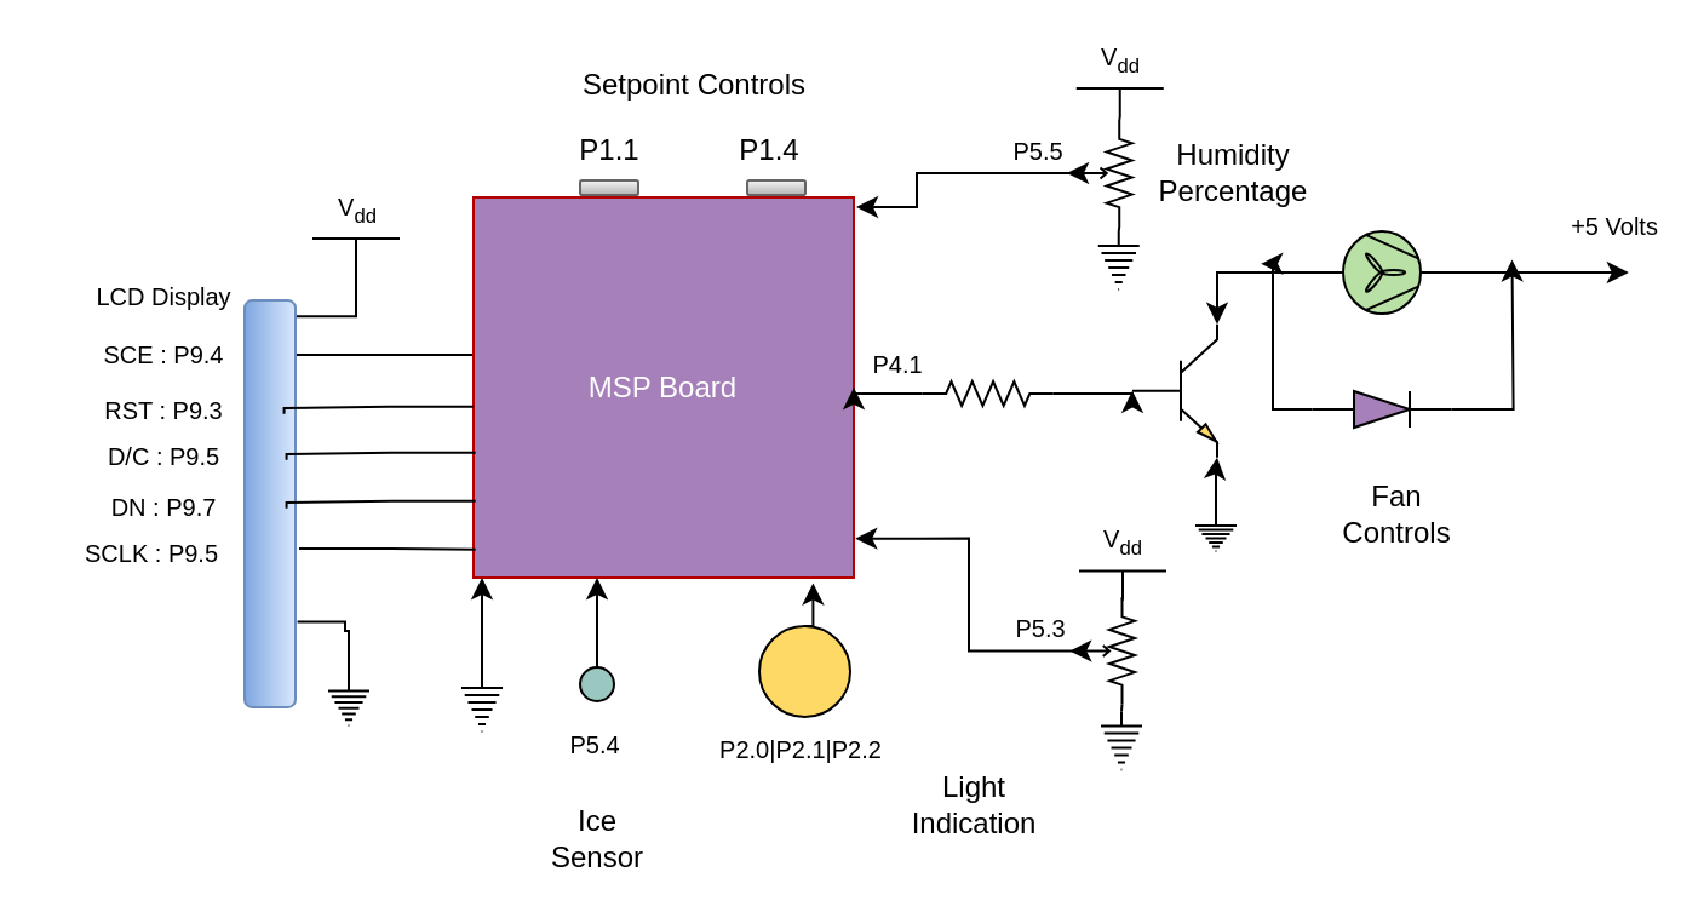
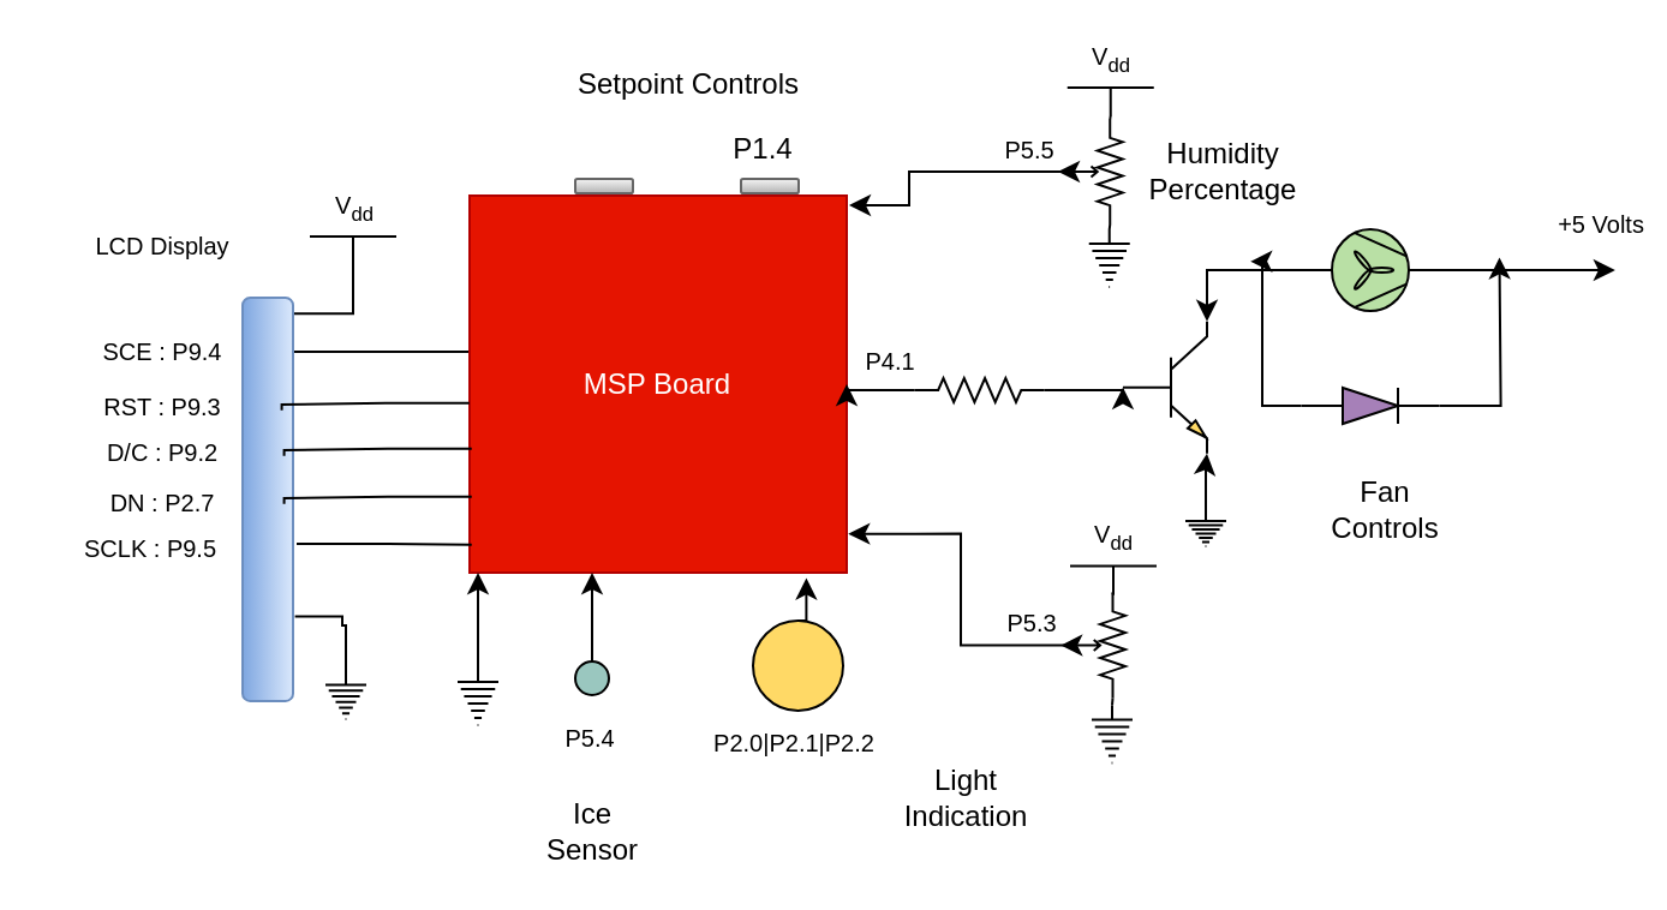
- <mxCell id="5" value="P1.1" style="text;html=1;align=center;verticalAlign=middle;resizable=0;points=[];autosize=1;strokeColor=none;fillColor=none;" parent="1" vertex="1"><mxGeometry x="227" y="50" width="48" height="24" as="geometry" /></mxCell>
- <mxCell id="15" value="LCD Display" style="text;html=1;align=center;verticalAlign=middle;resizable=0;points=[];autosize=1;strokeColor=none;fillColor=none;fontSize=10;" parent="1" vertex="1"><mxGeometry x="25" y="110" width="84" height="24" as="geometry" /></mxCell>
+ <mxCell id="15" value="LCD Display" style="text;html=1;align=center;verticalAlign=middle;resizable=0;points=[];autosize=1;strokeColor=none;fillColor=none;fontSize=10;" parent="1" vertex="1"><mxGeometry x="25" y="90" width="84" height="24" as="geometry" /></mxCell>
- <mxCell id="3" value="MSP Board" style="whiteSpace=wrap;html=1;aspect=fixed;fillColor=#a680b8;fontColor=#ffffff;strokeColor=#B20000;" parent="1" vertex="1"><mxGeometry x="195" y="81" width="157" height="157" as="geometry" /></mxCell>
+ <mxCell id="3" value="MSP Board" style="whiteSpace=wrap;html=1;aspect=fixed;fillColor=#e51400;fontColor=#ffffff;strokeColor=#B20000;" parent="1" vertex="1"><mxGeometry x="195" y="81" width="157" height="157" as="geometry" /></mxCell>
- <mxCell id="26" value="D/C : P9.5" style="text;html=1;align=center;verticalAlign=middle;resizable=0;points=[];autosize=1;strokeColor=none;fillColor=none;fontSize=10;" parent="1" vertex="1"><mxGeometry x="31" y="176" width="72" height="24" as="geometry" /></mxCell>
+ <mxCell id="26" value="D/C : P9.2" style="text;html=1;align=center;verticalAlign=middle;resizable=0;points=[];autosize=1;strokeColor=none;fillColor=none;fontSize=10;" parent="1" vertex="1"><mxGeometry x="31" y="176" width="72" height="24" as="geometry" /></mxCell>
- <mxCell id="27" value="DN : P9.7" style="text;html=1;align=center;verticalAlign=middle;resizable=0;points=[];autosize=1;strokeColor=none;fillColor=none;fontSize=10;" parent="1" vertex="1"><mxGeometry x="31" y="197" width="72" height="24" as="geometry" /></mxCell>
+ <mxCell id="27" value="DN : P2.7" style="text;html=1;align=center;verticalAlign=middle;resizable=0;points=[];autosize=1;strokeColor=none;fillColor=none;fontSize=10;" parent="1" vertex="1"><mxGeometry x="31" y="197" width="72" height="24" as="geometry" /></mxCell>
